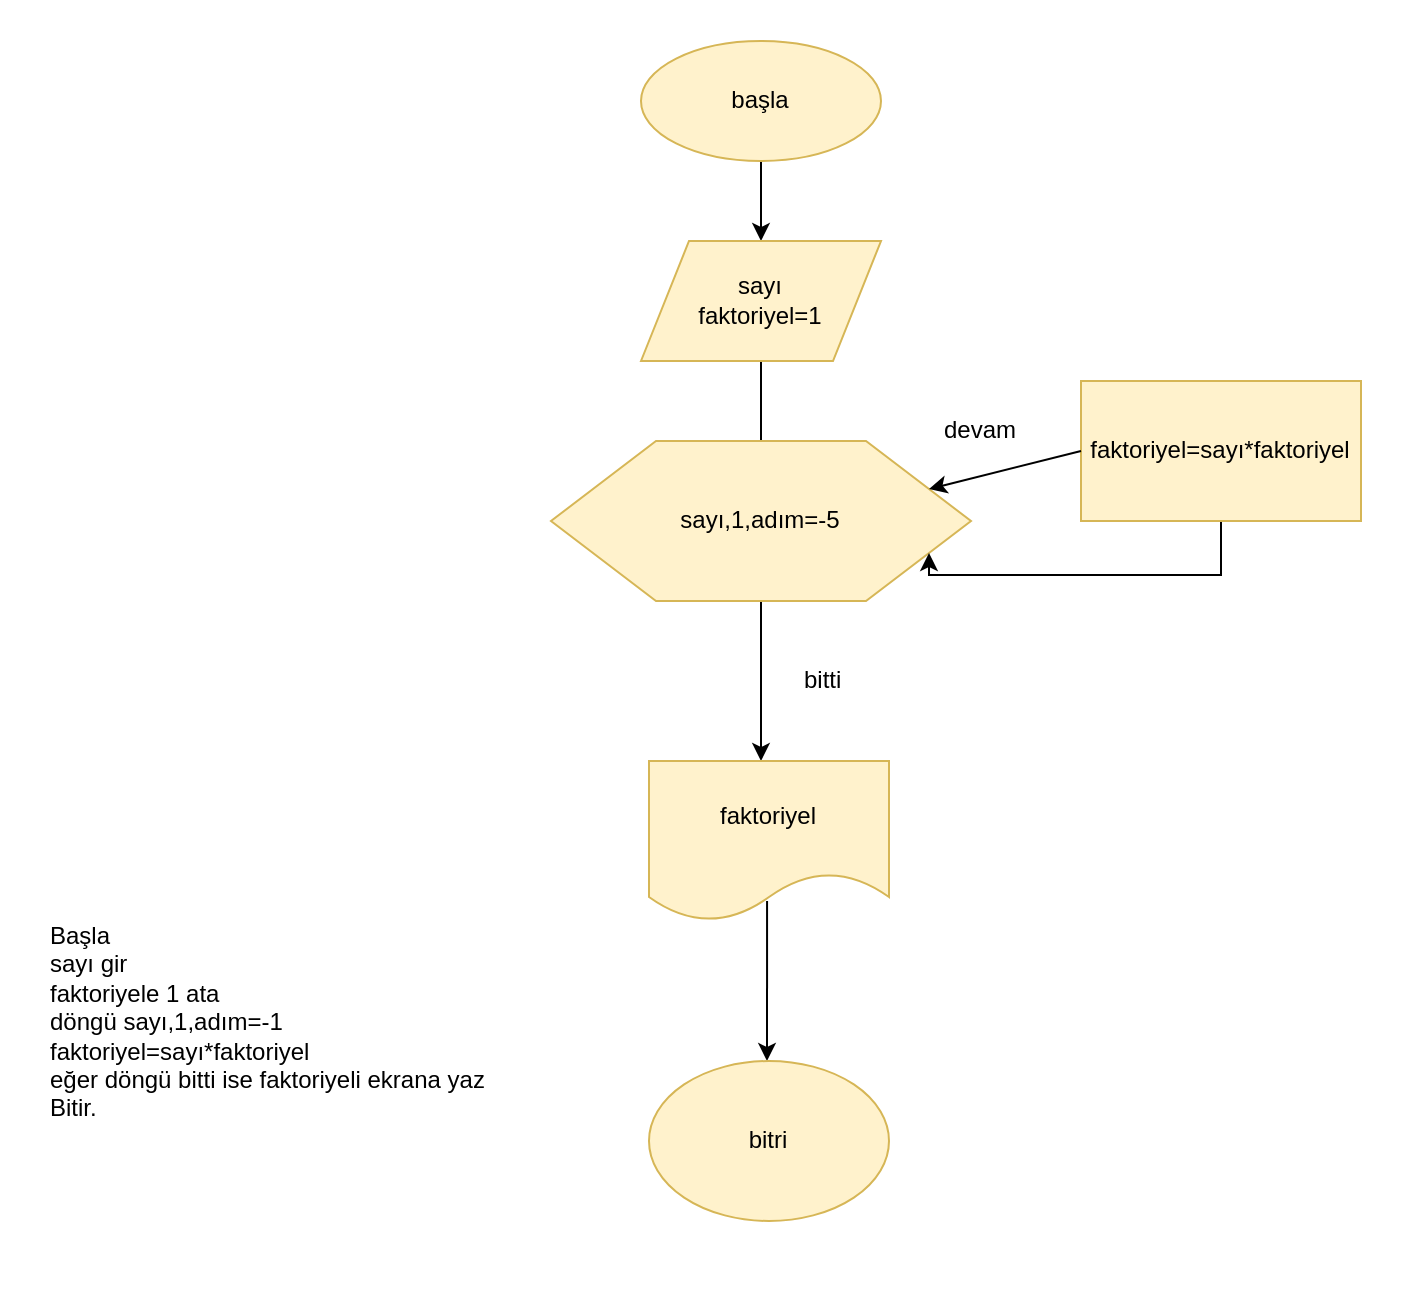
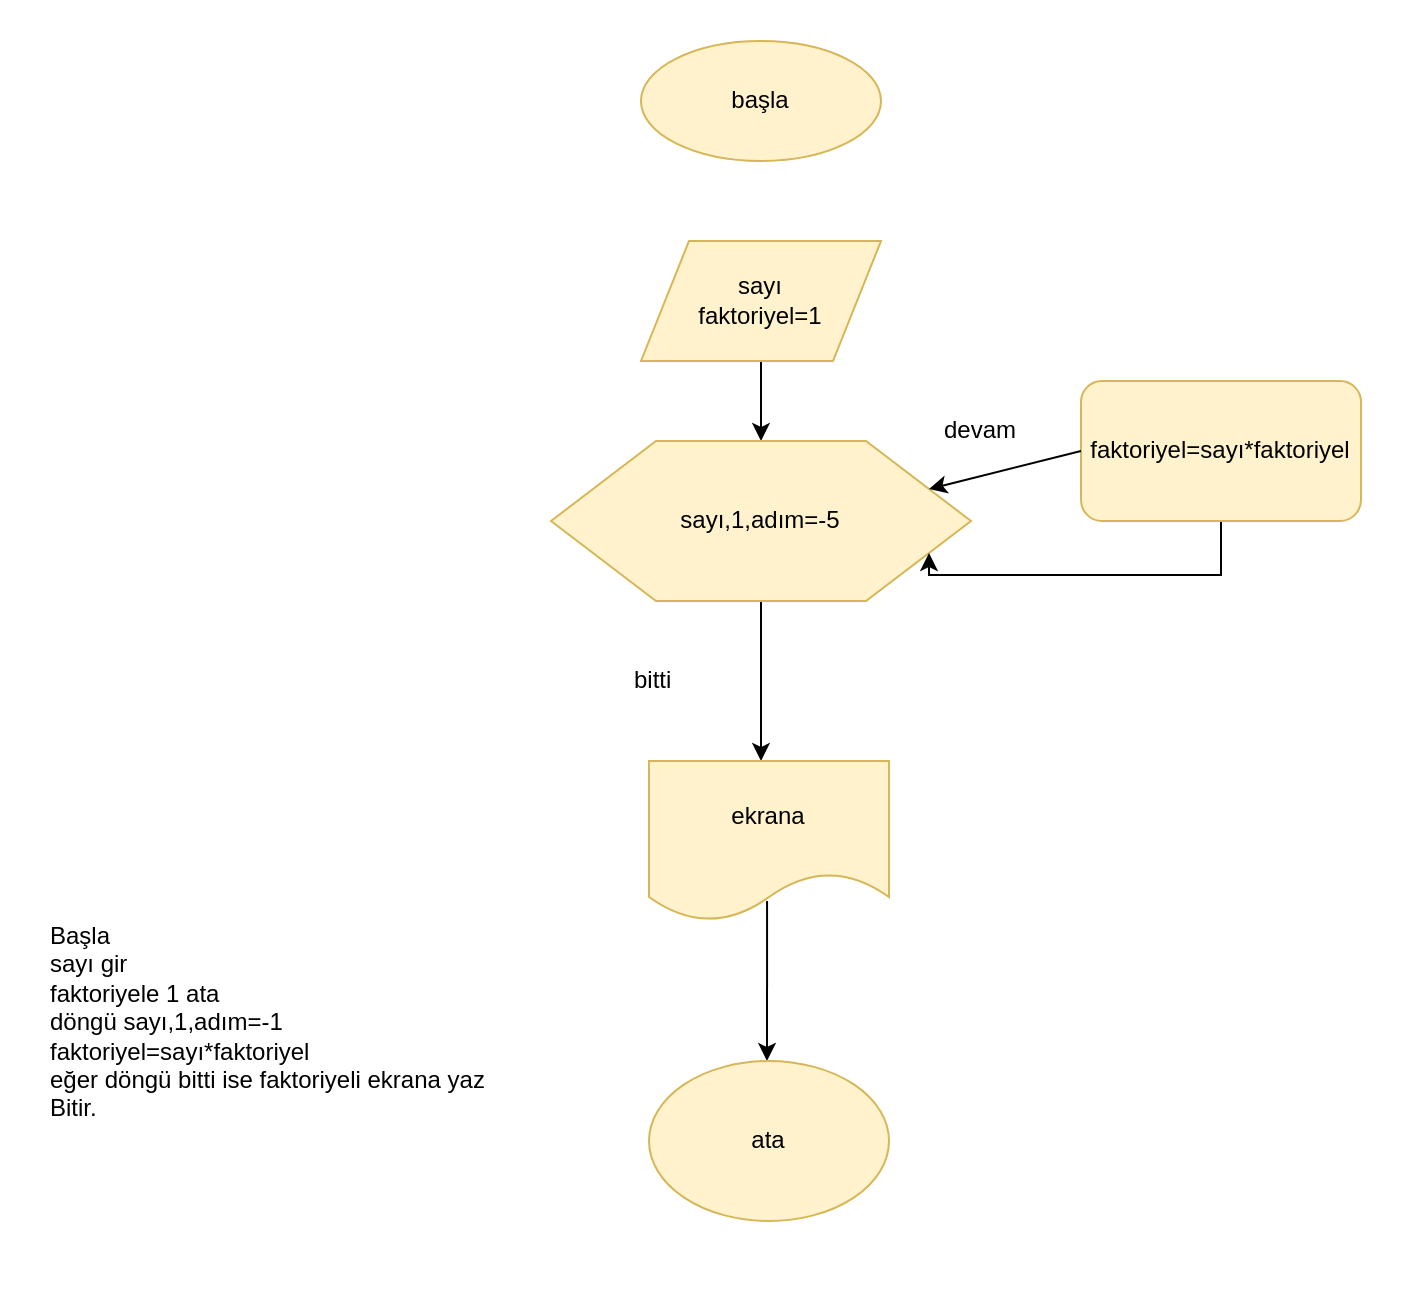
- <mxCell id="3" style="edgeStyle=orthogonalEdgeStyle;rounded=0;orthogonalLoop=1;jettySize=auto;html=1;exitX=0.5;exitY=1;exitDx=0;exitDy=0;entryX=0.5;entryY=0;entryDx=0;entryDy=0;" parent="1" source="4" target="6" edge="1"><mxGeometry relative="1" as="geometry" /></mxCell>
- <mxCell id="5" style="edgeStyle=orthogonalEdgeStyle;rounded=0;orthogonalLoop=1;jettySize=auto;html=1;exitX=0.5;exitY=1;exitDx=0;exitDy=0;endArrow=none;" parent="1" source="6" target="8" edge="1"><mxGeometry relative="1" as="geometry" /></mxCell>
+ <mxCell id="5" style="edgeStyle=orthogonalEdgeStyle;rounded=0;orthogonalLoop=1;jettySize=auto;html=1;exitX=0.5;exitY=1;exitDx=0;exitDy=0;" parent="1" source="6" target="8" edge="1"><mxGeometry relative="1" as="geometry" /></mxCell>
- <mxCell id="11" value="faktoriyel=sayı*faktoriyel" style="rounded=0;whiteSpace=wrap;html=1;fillColor=#fff2cc;strokeColor=#d6b656;" parent="1" vertex="1"><mxGeometry x="540" y="190" width="140" height="70" as="geometry" /></mxCell>
+ <mxCell id="11" value="faktoriyel=sayı*faktoriyel" style="whiteSpace=wrap;html=1;fillColor=#fff2cc;strokeColor=#d6b656;rounded=1;" parent="1" vertex="1"><mxGeometry x="540" y="190" width="140" height="70" as="geometry" /></mxCell>
- <mxCell id="12" value="bitti" style="text;html=1;resizable=0;points=[];autosize=1;align=left;verticalAlign=top;spacingTop=-4;" parent="1" vertex="1"><mxGeometry x="400" y="330" width="30" height="20" as="geometry" /></mxCell>
+ <mxCell id="12" value="bitti" style="text;html=1;resizable=0;points=[];autosize=1;align=left;verticalAlign=top;spacingTop=-4;" parent="1" vertex="1"><mxGeometry x="315" y="330" width="30" height="20" as="geometry" /></mxCell>
- <mxCell id="13" value="faktoriyel" style="shape=document;whiteSpace=wrap;html=1;boundedLbl=1;fillColor=#fff2cc;strokeColor=#d6b656;" parent="1" vertex="1"><mxGeometry x="324" y="380" width="120" height="80" as="geometry" /></mxCell>
+ <mxCell id="13" value="ekrana" style="shape=document;whiteSpace=wrap;html=1;boundedLbl=1;fillColor=#fff2cc;strokeColor=#d6b656;" parent="1" vertex="1"><mxGeometry x="324" y="380" width="120" height="80" as="geometry" /></mxCell>
- <mxCell id="15" value="bitri" style="ellipse;whiteSpace=wrap;html=1;fillColor=#fff2cc;strokeColor=#d6b656;" parent="1" vertex="1"><mxGeometry x="324" y="530" width="120" height="80" as="geometry" /></mxCell>
+ <mxCell id="15" value="ata" style="ellipse;whiteSpace=wrap;html=1;fillColor=#fff2cc;strokeColor=#d6b656;" parent="1" vertex="1"><mxGeometry x="324" y="530" width="120" height="80" as="geometry" /></mxCell>
